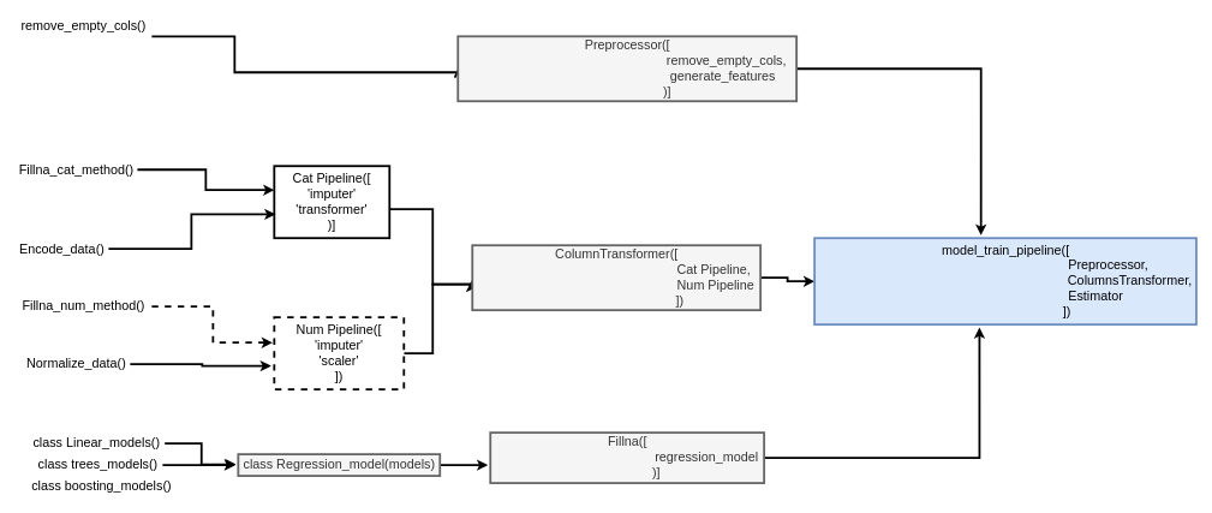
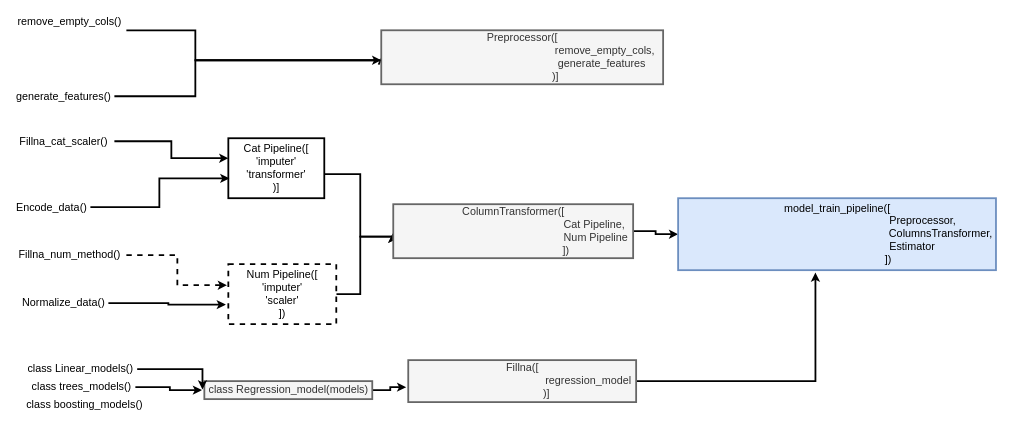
- <mxCell id="18" style="edgeStyle=orthogonalEdgeStyle;rounded=0;orthogonalLoop=1;jettySize=auto;html=1;entryX=0.436;entryY=-0.033;entryDx=0;entryDy=0;entryPerimeter=0;fontSize=18;strokeWidth=3;" edge="1" parent="1" source="19" target="31"><mxGeometry relative="1" as="geometry" /></mxCell>
+ <mxCell id="21" value="generate_features()" style="text;html=1;align=center;verticalAlign=middle;resizable=0;points=[];autosize=1;strokeColor=none;fontSize=18;strokeWidth=3;" vertex="1" parent="1"><mxGeometry x="20" y="145" width="170" height="30" as="geometry" /></mxCell>
+ <mxCell id="20" style="edgeStyle=orthogonalEdgeStyle;rounded=0;orthogonalLoop=1;jettySize=auto;html=1;fontSize=18;strokeWidth=3;" edge="1" parent="1" source="21" target="19"><mxGeometry relative="1" as="geometry"><Array as="points"><mxPoint x="325" y="160" /><mxPoint x="325" y="100" /></Array></mxGeometry></mxCell>
- <mxCell id="5" value="Fillna_cat_method()" style="text;html=1;align=center;verticalAlign=middle;resizable=0;points=[];autosize=1;strokeColor=none;fontSize=18;strokeWidth=3;" parent="1" vertex="1"><mxGeometry x="20" y="220" width="170" height="30" as="geometry" /></mxCell>
+ <mxCell id="5" value="Fillna_cat_scaler()" style="text;html=1;align=center;verticalAlign=middle;resizable=0;points=[];autosize=1;strokeColor=none;fontSize=18;strokeWidth=3;" parent="1" vertex="1"><mxGeometry x="20" y="220" width="170" height="30" as="geometry" /></mxCell>
- <mxCell id="23" value="class Regression_model(models)" style="text;html=1;align=center;verticalAlign=middle;resizable=0;points=[];autosize=1;strokeColor=#666666;fillColor=#f5f5f5;fontColor=#333333;fontSize=18;strokeWidth=3;" vertex="1" parent="1"><mxGeometry x="330" y="630" width="280" height="30" as="geometry" /></mxCell>
+ <mxCell id="23" value="class Regression_model(models)" style="text;html=1;align=center;verticalAlign=middle;resizable=0;points=[];autosize=1;strokeColor=#666666;fillColor=#f5f5f5;fontColor=#333333;fontSize=18;strokeWidth=3;" vertex="1" parent="1"><mxGeometry x="340" y="635" width="280" height="30" as="geometry" /></mxCell>
